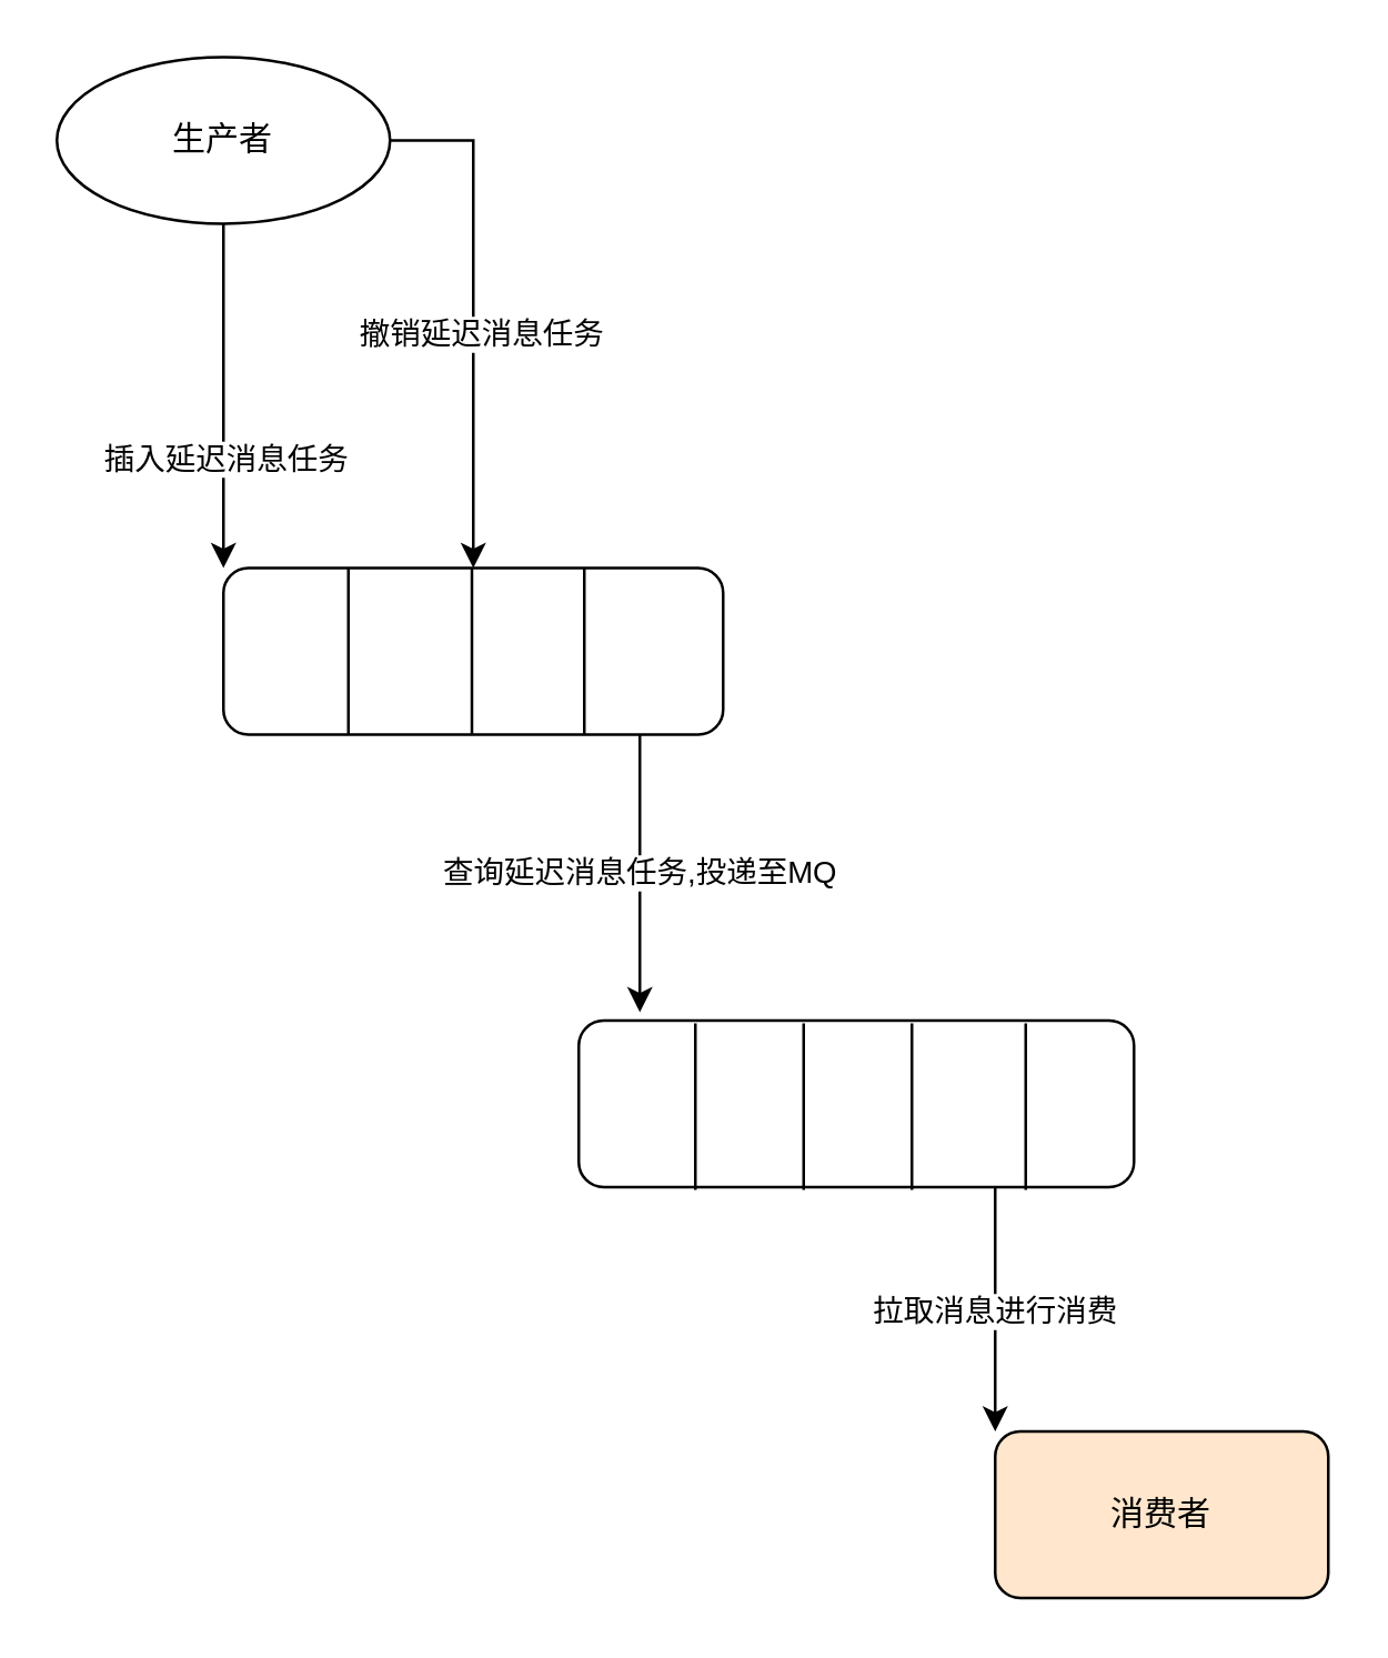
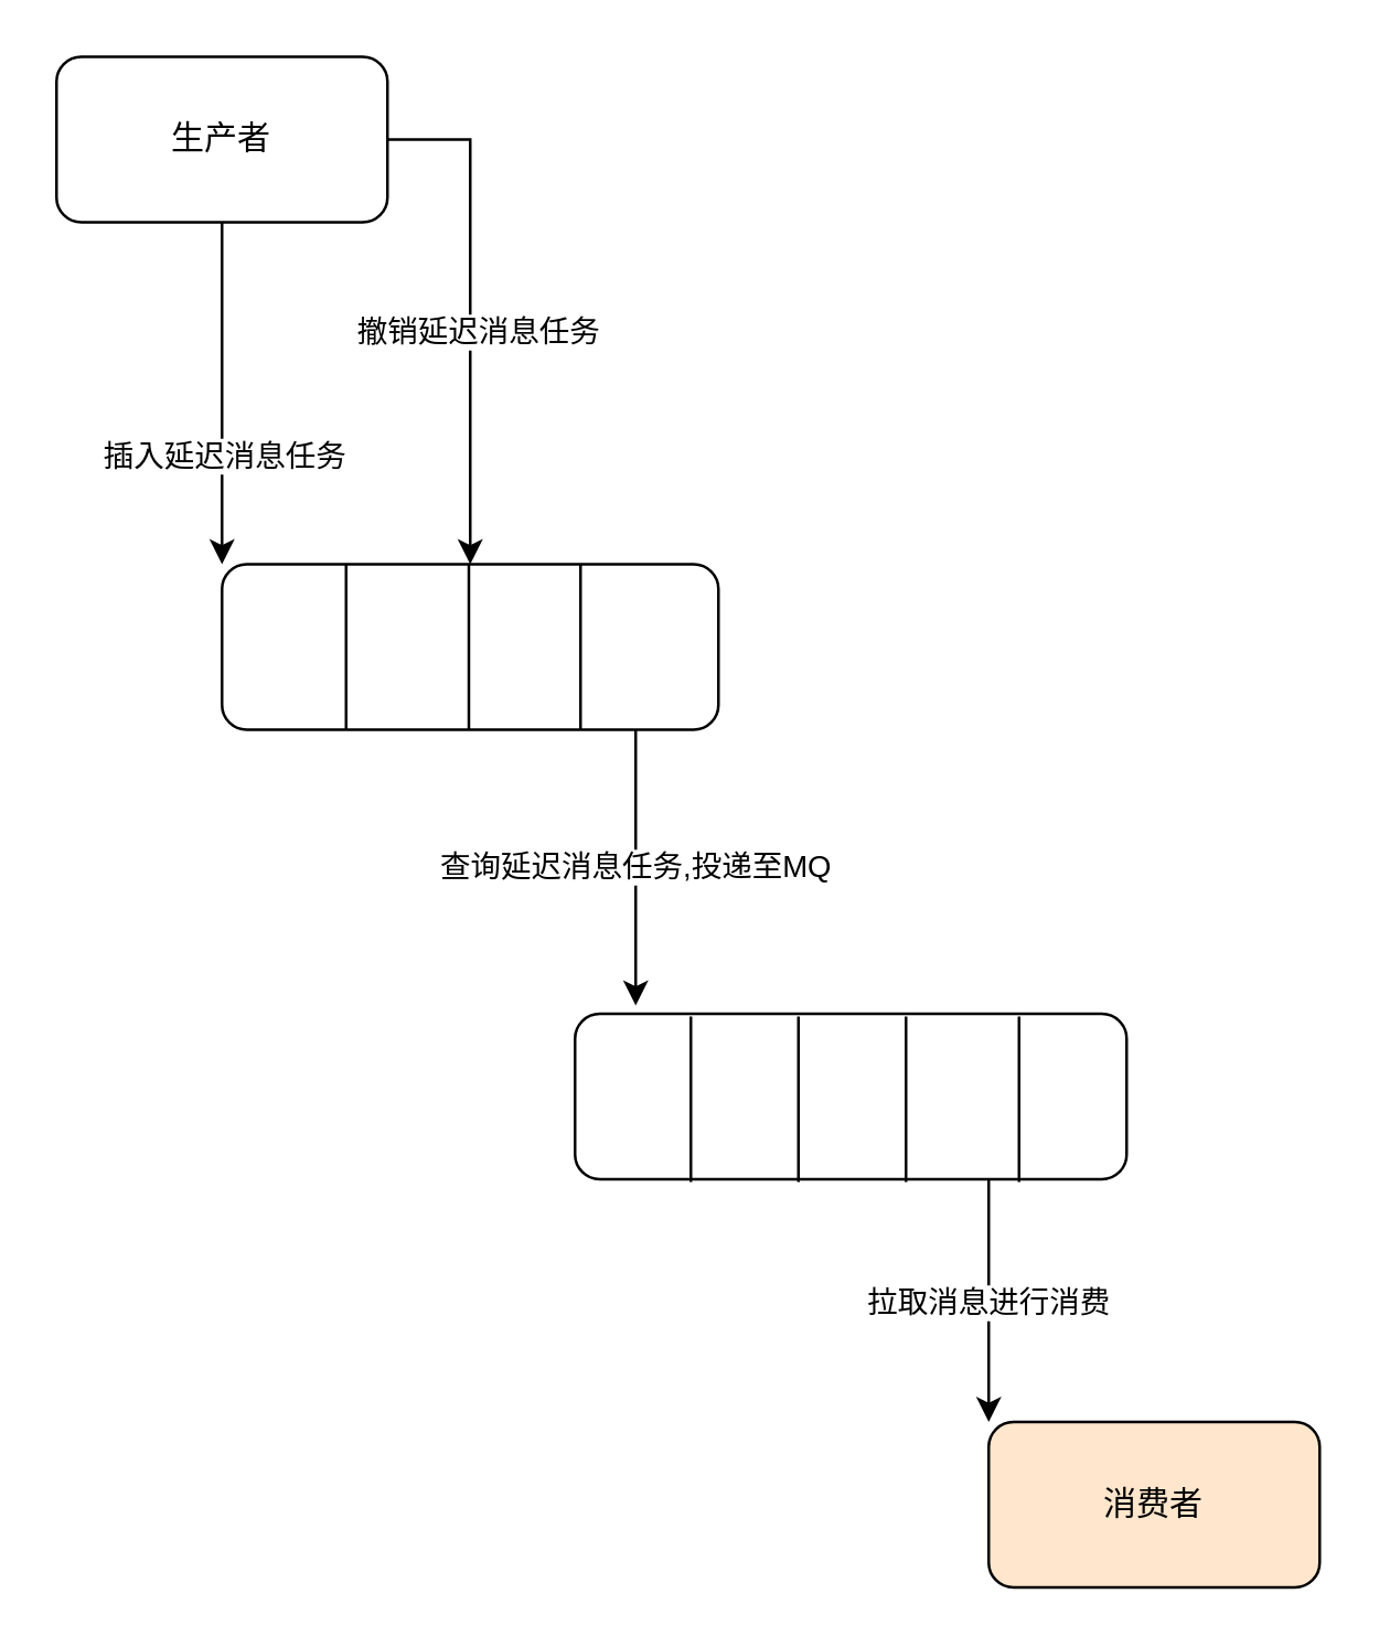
- <mxCell id="19" value="生产者" style="ellipse;whiteSpace=wrap;html=1;" vertex="1" parent="1"><mxGeometry x="20" y="20" width="120" height="60" as="geometry" /></mxCell>
+ <mxCell id="19" value="生产者" style="rounded=1;whiteSpace=wrap;html=1;" vertex="1" parent="1"><mxGeometry x="20" y="20" width="120" height="60" as="geometry" /></mxCell>
